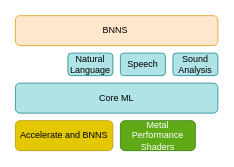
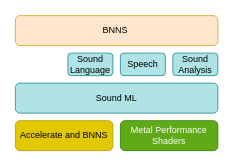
- <mxCell id="3" value="Natural Language" style="rounded=1;whiteSpace=wrap;html=1;fillColor=#b0e3e6;strokeColor=#0e8088;" parent="1" vertex="1"><mxGeometry x="90" y="70" width="60" height="30" as="geometry" /></mxCell>
+ <mxCell id="3" value="Sound Language" style="rounded=1;whiteSpace=wrap;html=1;fillColor=#b0e3e6;strokeColor=#0e8088;" parent="1" vertex="1"><mxGeometry x="90" y="70" width="60" height="30" as="geometry" /></mxCell>
- <mxCell id="6" value="Core ML" style="rounded=1;whiteSpace=wrap;html=1;fillColor=#b0e3e6;strokeColor=#0e8088;" parent="1" vertex="1"><mxGeometry x="20" y="110" width="270" height="40" as="geometry" /></mxCell>
+ <mxCell id="6" value="Sound ML" style="rounded=1;whiteSpace=wrap;html=1;fillColor=#b0e3e6;strokeColor=#0e8088;" parent="1" vertex="1"><mxGeometry x="20" y="110" width="270" height="40" as="geometry" /></mxCell>
- <mxCell id="8" value="Metal Performance Shaders" style="rounded=1;whiteSpace=wrap;html=1;fillColor=#60a917;fontColor=#ffffff;strokeColor=#2D7600;" parent="1" vertex="1"><mxGeometry x="160" y="160" width="100" height="40" as="geometry" /></mxCell>
+ <mxCell id="8" value="Metal Performance Shaders" style="rounded=1;whiteSpace=wrap;html=1;fillColor=#60a917;fontColor=#ffffff;strokeColor=#2D7600;" parent="1" vertex="1"><mxGeometry x="160" y="160" width="130" height="40" as="geometry" /></mxCell>
